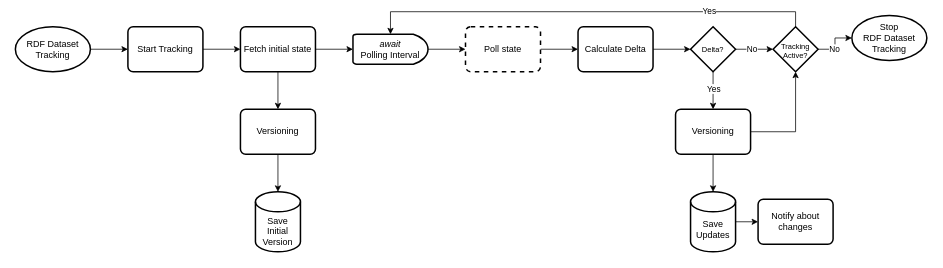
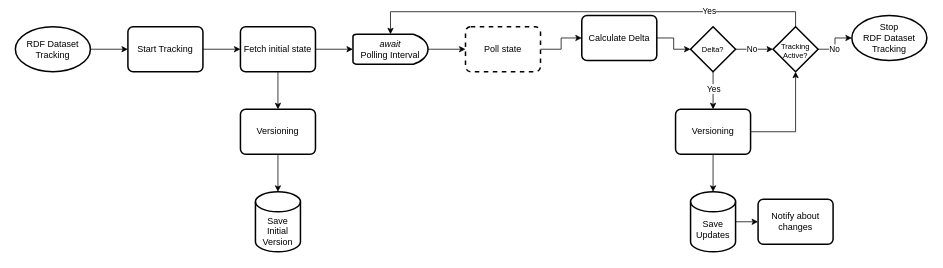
- <mxCell id="15" value="Calculate Delta" style="rounded=1;whiteSpace=wrap;html=1;absoluteArcSize=1;arcSize=14;strokeWidth=2;" parent="1" vertex="1"><mxGeometry x="770" y="35" width="100" height="60" as="geometry" /></mxCell>
+ <mxCell id="15" value="Calculate Delta" style="rounded=1;whiteSpace=wrap;html=1;absoluteArcSize=1;arcSize=14;strokeWidth=2;" parent="1" vertex="1"><mxGeometry x="775" y="20" width="100" height="60" as="geometry" /></mxCell>
